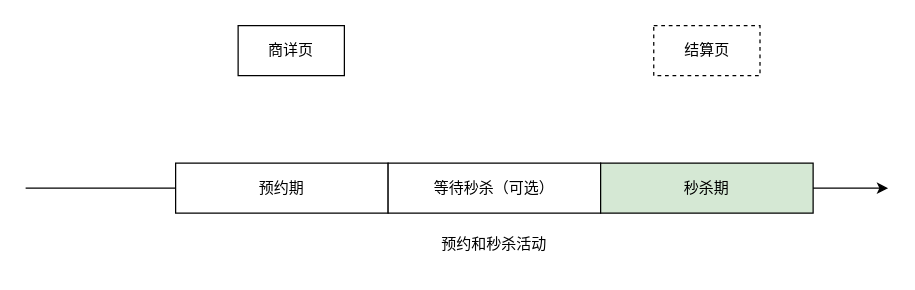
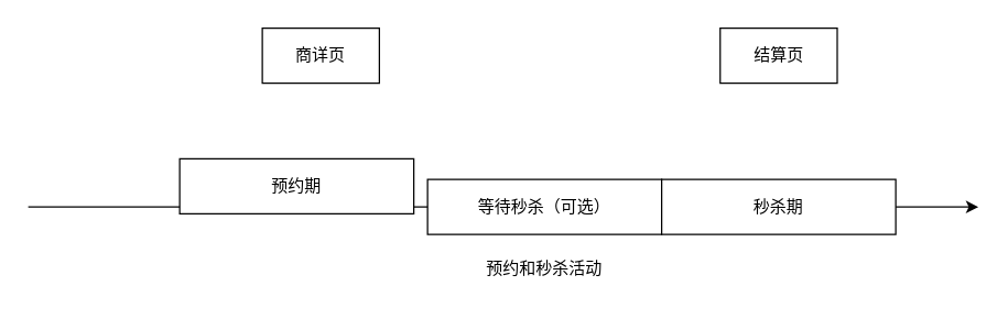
- <mxCell id="8" value="结算页" style="rounded=0;whiteSpace=wrap;html=1;dashed=1;" vertex="1" parent="1"><mxGeometry x="522.5" y="20" width="85" height="40" as="geometry" /></mxCell>
+ <mxCell id="8" value="结算页" style="rounded=0;whiteSpace=wrap;html=1;" vertex="1" parent="1"><mxGeometry x="522.5" y="20" width="85" height="40" as="geometry" /></mxCell>
- <mxCell id="3" value="预约期" style="rounded=0;whiteSpace=wrap;html=1;" vertex="1" parent="1"><mxGeometry x="140" y="130" width="170" height="40" as="geometry" /></mxCell>
+ <mxCell id="3" value="预约期" style="rounded=0;whiteSpace=wrap;html=1;" vertex="1" parent="1"><mxGeometry x="130" y="115" width="170" height="40" as="geometry" /></mxCell>
- <mxCell id="5" value="秒杀期" style="rounded=0;whiteSpace=wrap;html=1;fillColor=#d5e8d4;" vertex="1" parent="1"><mxGeometry x="480" y="130" width="170" height="40" as="geometry" /></mxCell>
+ <mxCell id="5" value="秒杀期" style="rounded=0;whiteSpace=wrap;html=1;" vertex="1" parent="1"><mxGeometry x="480" y="130" width="170" height="40" as="geometry" /></mxCell>
